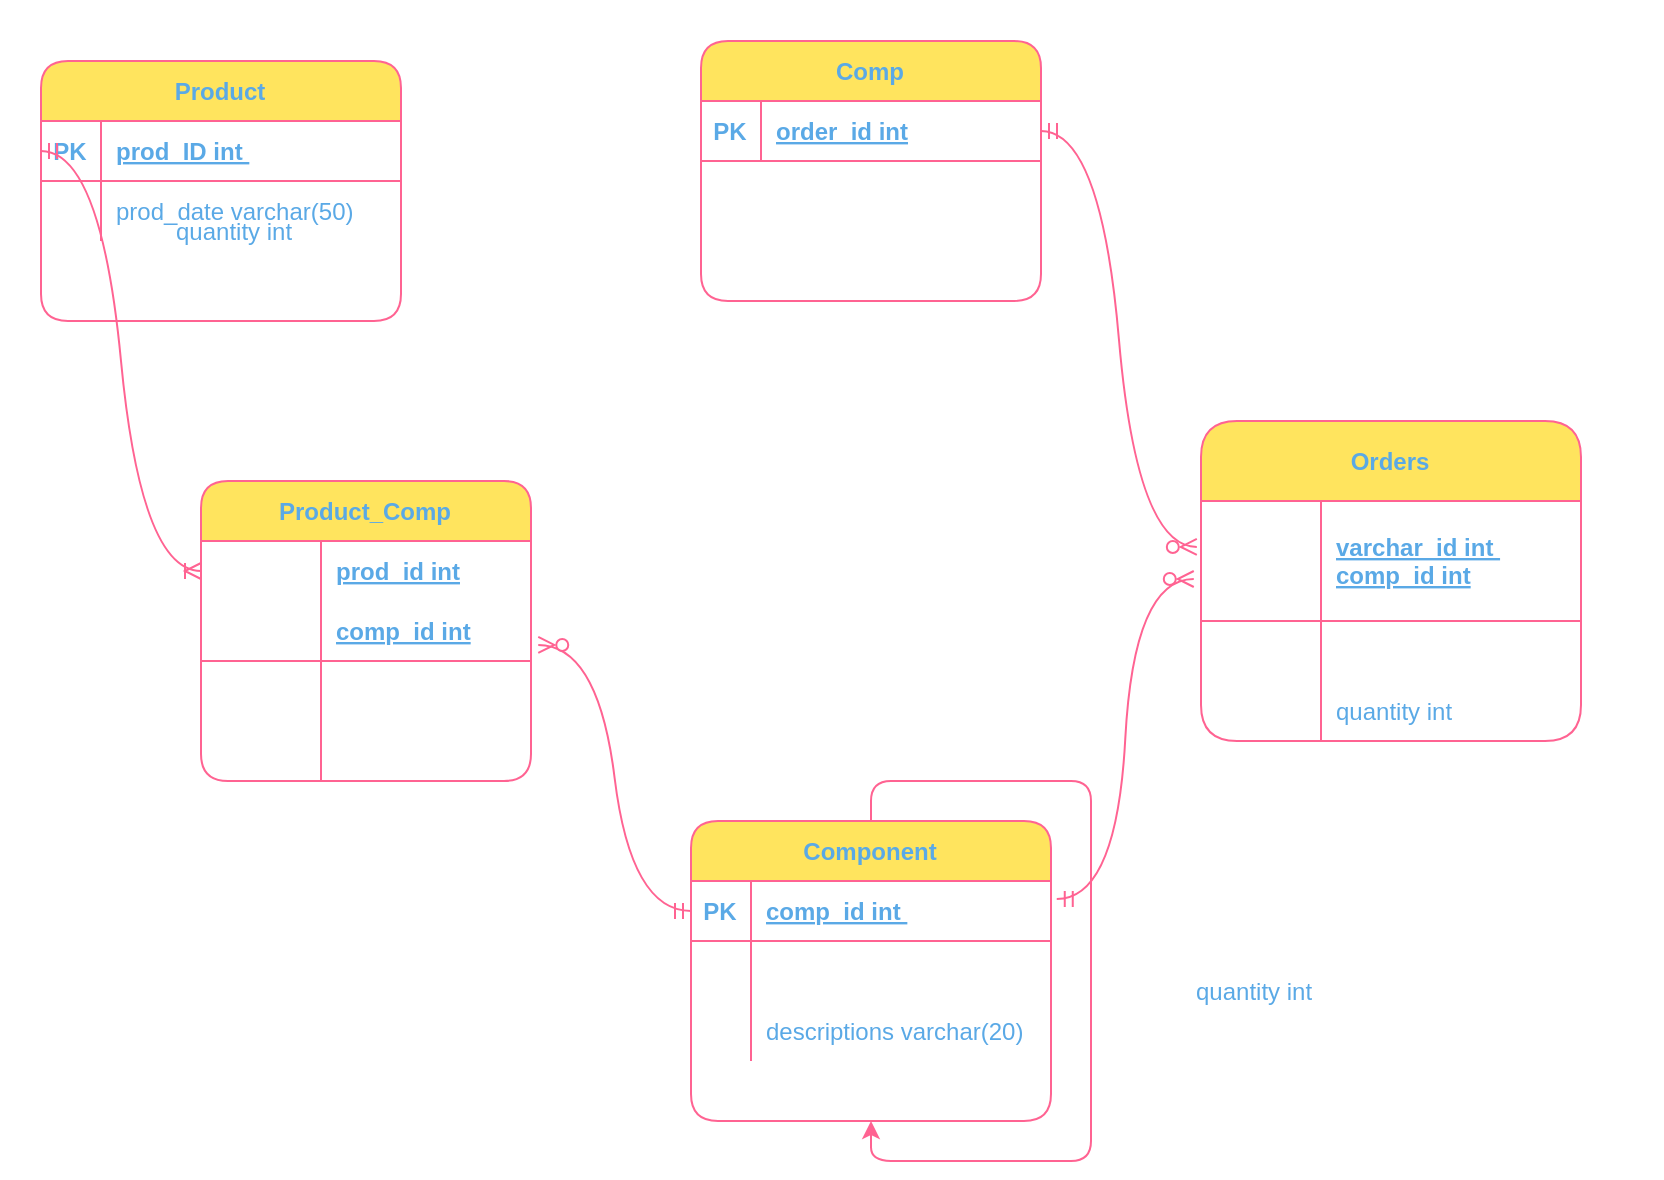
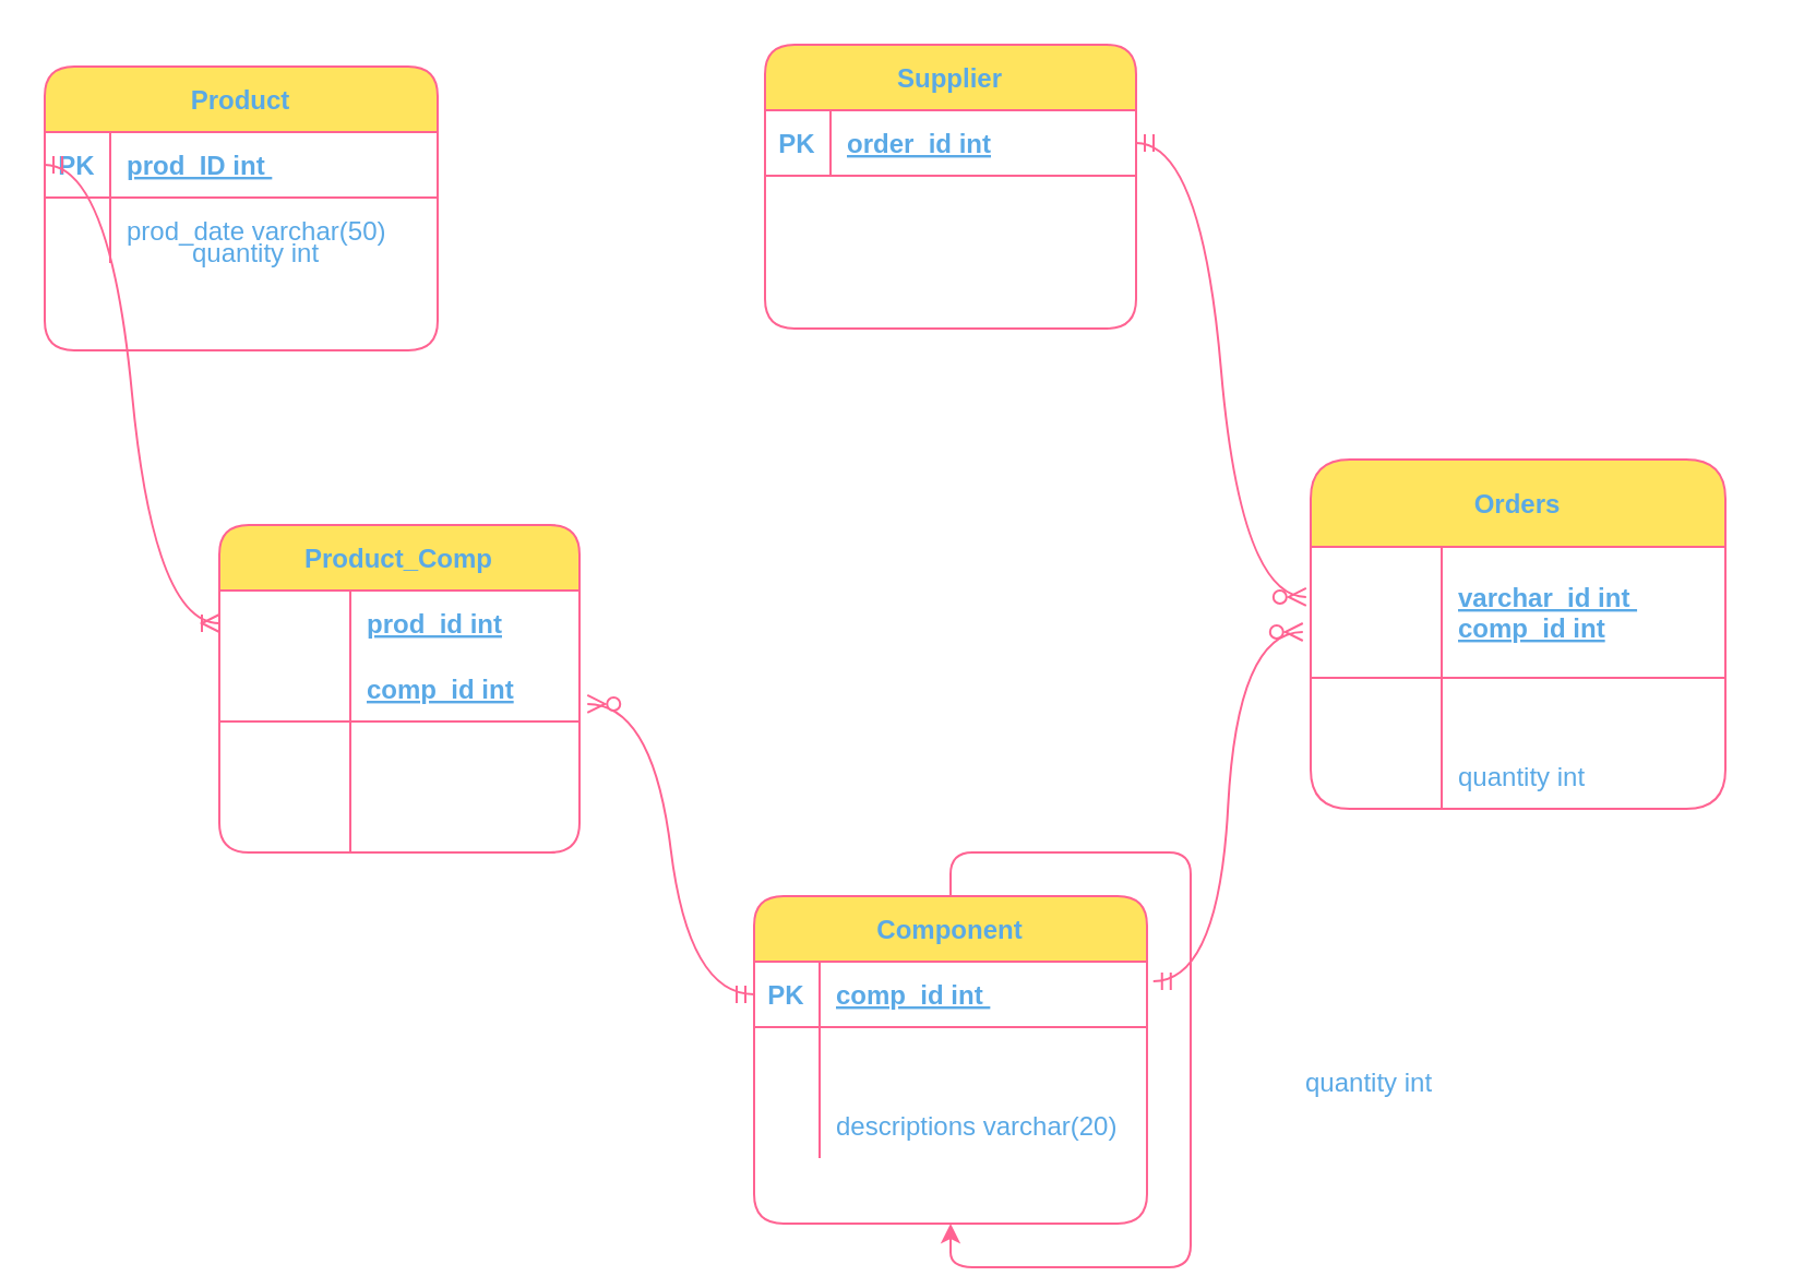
- <mxCell id="2" value="Comp" style="shape=table;startSize=30;container=1;collapsible=1;childLayout=tableLayout;fixedRows=1;rowLines=0;fontStyle=1;align=center;resizeLast=1;rounded=1;fillColor=#FFE45E;strokeColor=#FF6392;fontColor=#5AA9E6;" parent="1" vertex="1"><mxGeometry x="350" y="20" width="170" height="130" as="geometry" /></mxCell>
+ <mxCell id="2" value="Supplier" style="shape=table;startSize=30;container=1;collapsible=1;childLayout=tableLayout;fixedRows=1;rowLines=0;fontStyle=1;align=center;resizeLast=1;rounded=1;fillColor=#FFE45E;strokeColor=#FF6392;fontColor=#5AA9E6;" parent="1" vertex="1"><mxGeometry x="350" y="20" width="170" height="130" as="geometry" /></mxCell>
